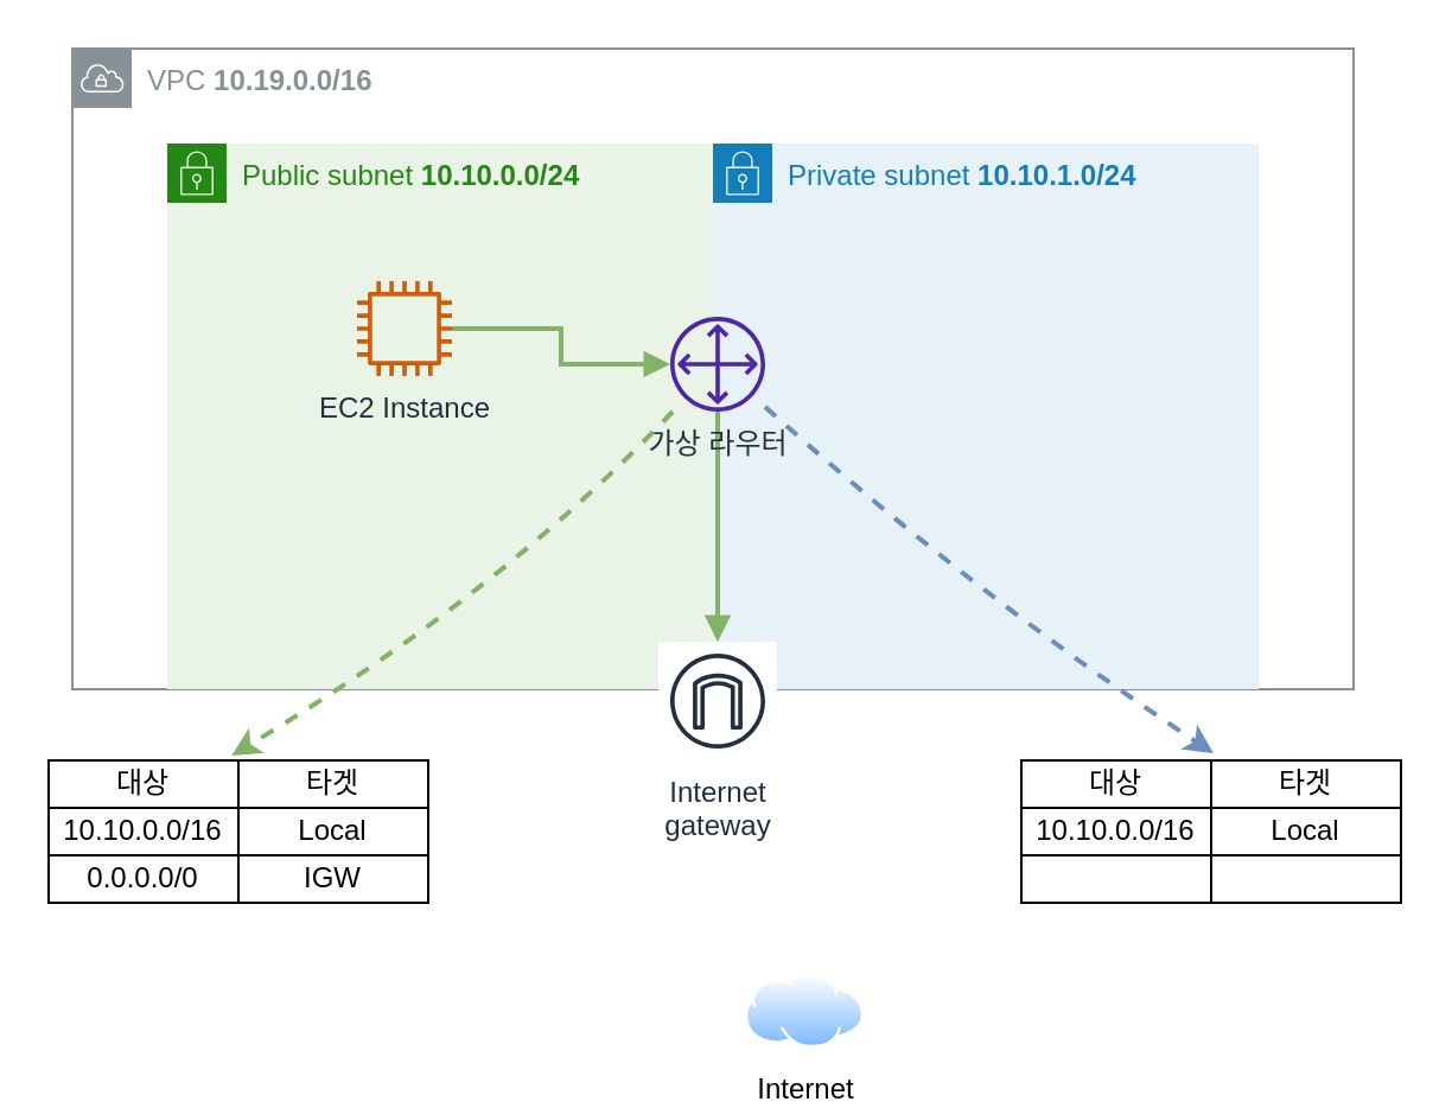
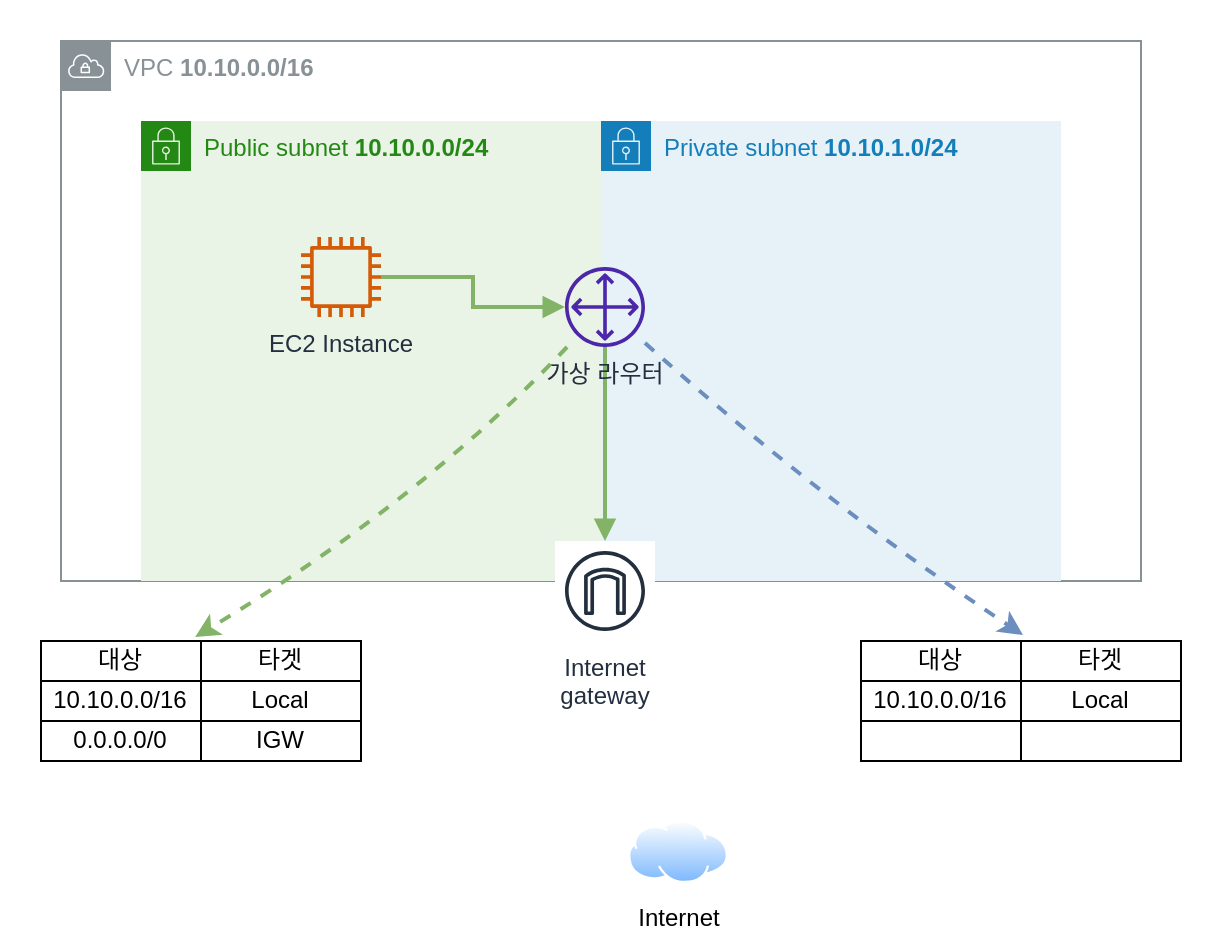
- <mxCell id="2" value="VPC &lt;b&gt;10.19.0.0/16&lt;/b&gt;" style="sketch=0;outlineConnect=0;gradientColor=none;html=1;whiteSpace=wrap;fontSize=12;fontStyle=0;shape=mxgraph.aws4.group;grIcon=mxgraph.aws4.group_vpc;strokeColor=#879196;fillColor=none;verticalAlign=top;align=left;spacingLeft=30;fontColor=#879196;dashed=0;" parent="1" vertex="1"><mxGeometry x="30" y="20" width="540" height="270" as="geometry" /></mxCell>
+ <mxCell id="2" value="VPC &lt;b&gt;10.10.0.0/16&lt;/b&gt;" style="sketch=0;outlineConnect=0;gradientColor=none;html=1;whiteSpace=wrap;fontSize=12;fontStyle=0;shape=mxgraph.aws4.group;grIcon=mxgraph.aws4.group_vpc;strokeColor=#879196;fillColor=none;verticalAlign=top;align=left;spacingLeft=30;fontColor=#879196;dashed=0;" parent="1" vertex="1"><mxGeometry x="30" y="20" width="540" height="270" as="geometry" /></mxCell>
